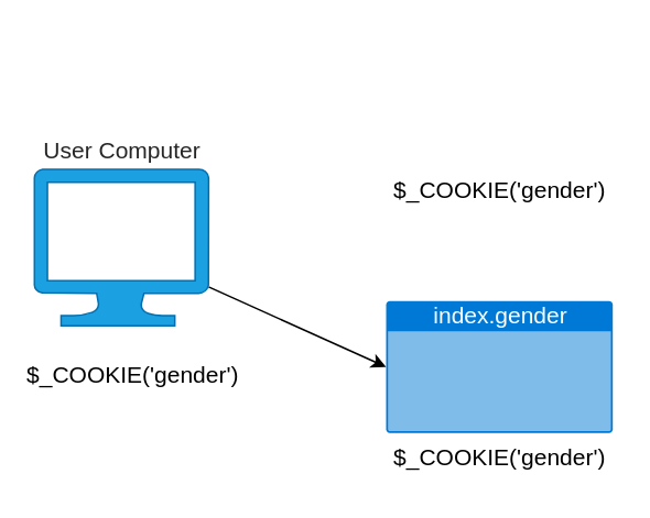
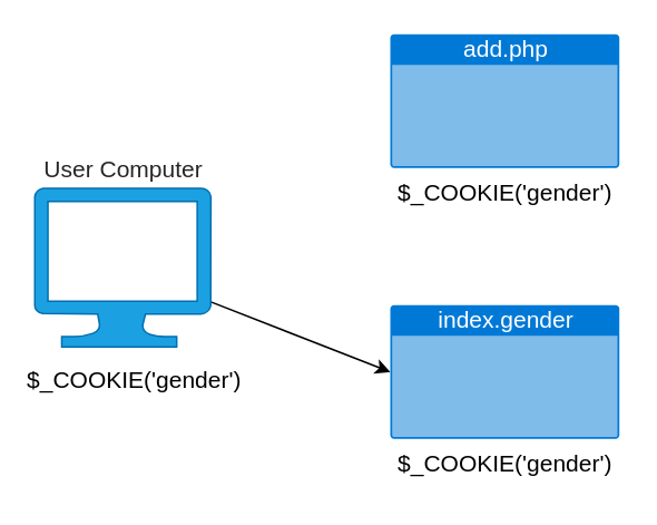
+ <mxCell id="4" value="&lt;font style=&quot;font-size: 14px;&quot;&gt;add.php&lt;/font&gt;" style="html=1;strokeColor=none;fillColor=#0079D6;labelPosition=center;verticalLabelPosition=middle;verticalAlign=top;align=center;fontSize=12;outlineConnect=0;spacingTop=-6;fontColor=#FFFFFF;sketch=0;shape=mxgraph.sitemap.page;" parent="1" vertex="1"><mxGeometry x="233" y="20" width="137.14" height="80" as="geometry" /></mxCell>
- <mxCell id="3" value="&lt;font color=&quot;#262626&quot;&gt;User Computer&lt;/font&gt;" style="verticalLabelPosition=top;html=1;verticalAlign=bottom;align=center;strokeColor=#006EAF;fillColor=#1ba1e2;shape=mxgraph.azure.computer;pointerEvents=1;fontSize=14;fontColor=#ffffff;labelPosition=center;" parent="1" vertex="1"><mxGeometry x="20.03" y="102" width="105.56" height="95" as="geometry" /></mxCell>
+ <mxCell id="3" value="&lt;font color=&quot;#262626&quot;&gt;User Computer&lt;/font&gt;" style="verticalLabelPosition=top;html=1;verticalAlign=bottom;align=center;strokeColor=#006EAF;fillColor=#1ba1e2;shape=mxgraph.azure.computer;pointerEvents=1;fontSize=14;fontColor=#ffffff;labelPosition=center;" parent="1" vertex="1"><mxGeometry x="20.03" y="112" width="105.56" height="95" as="geometry" /></mxCell>
